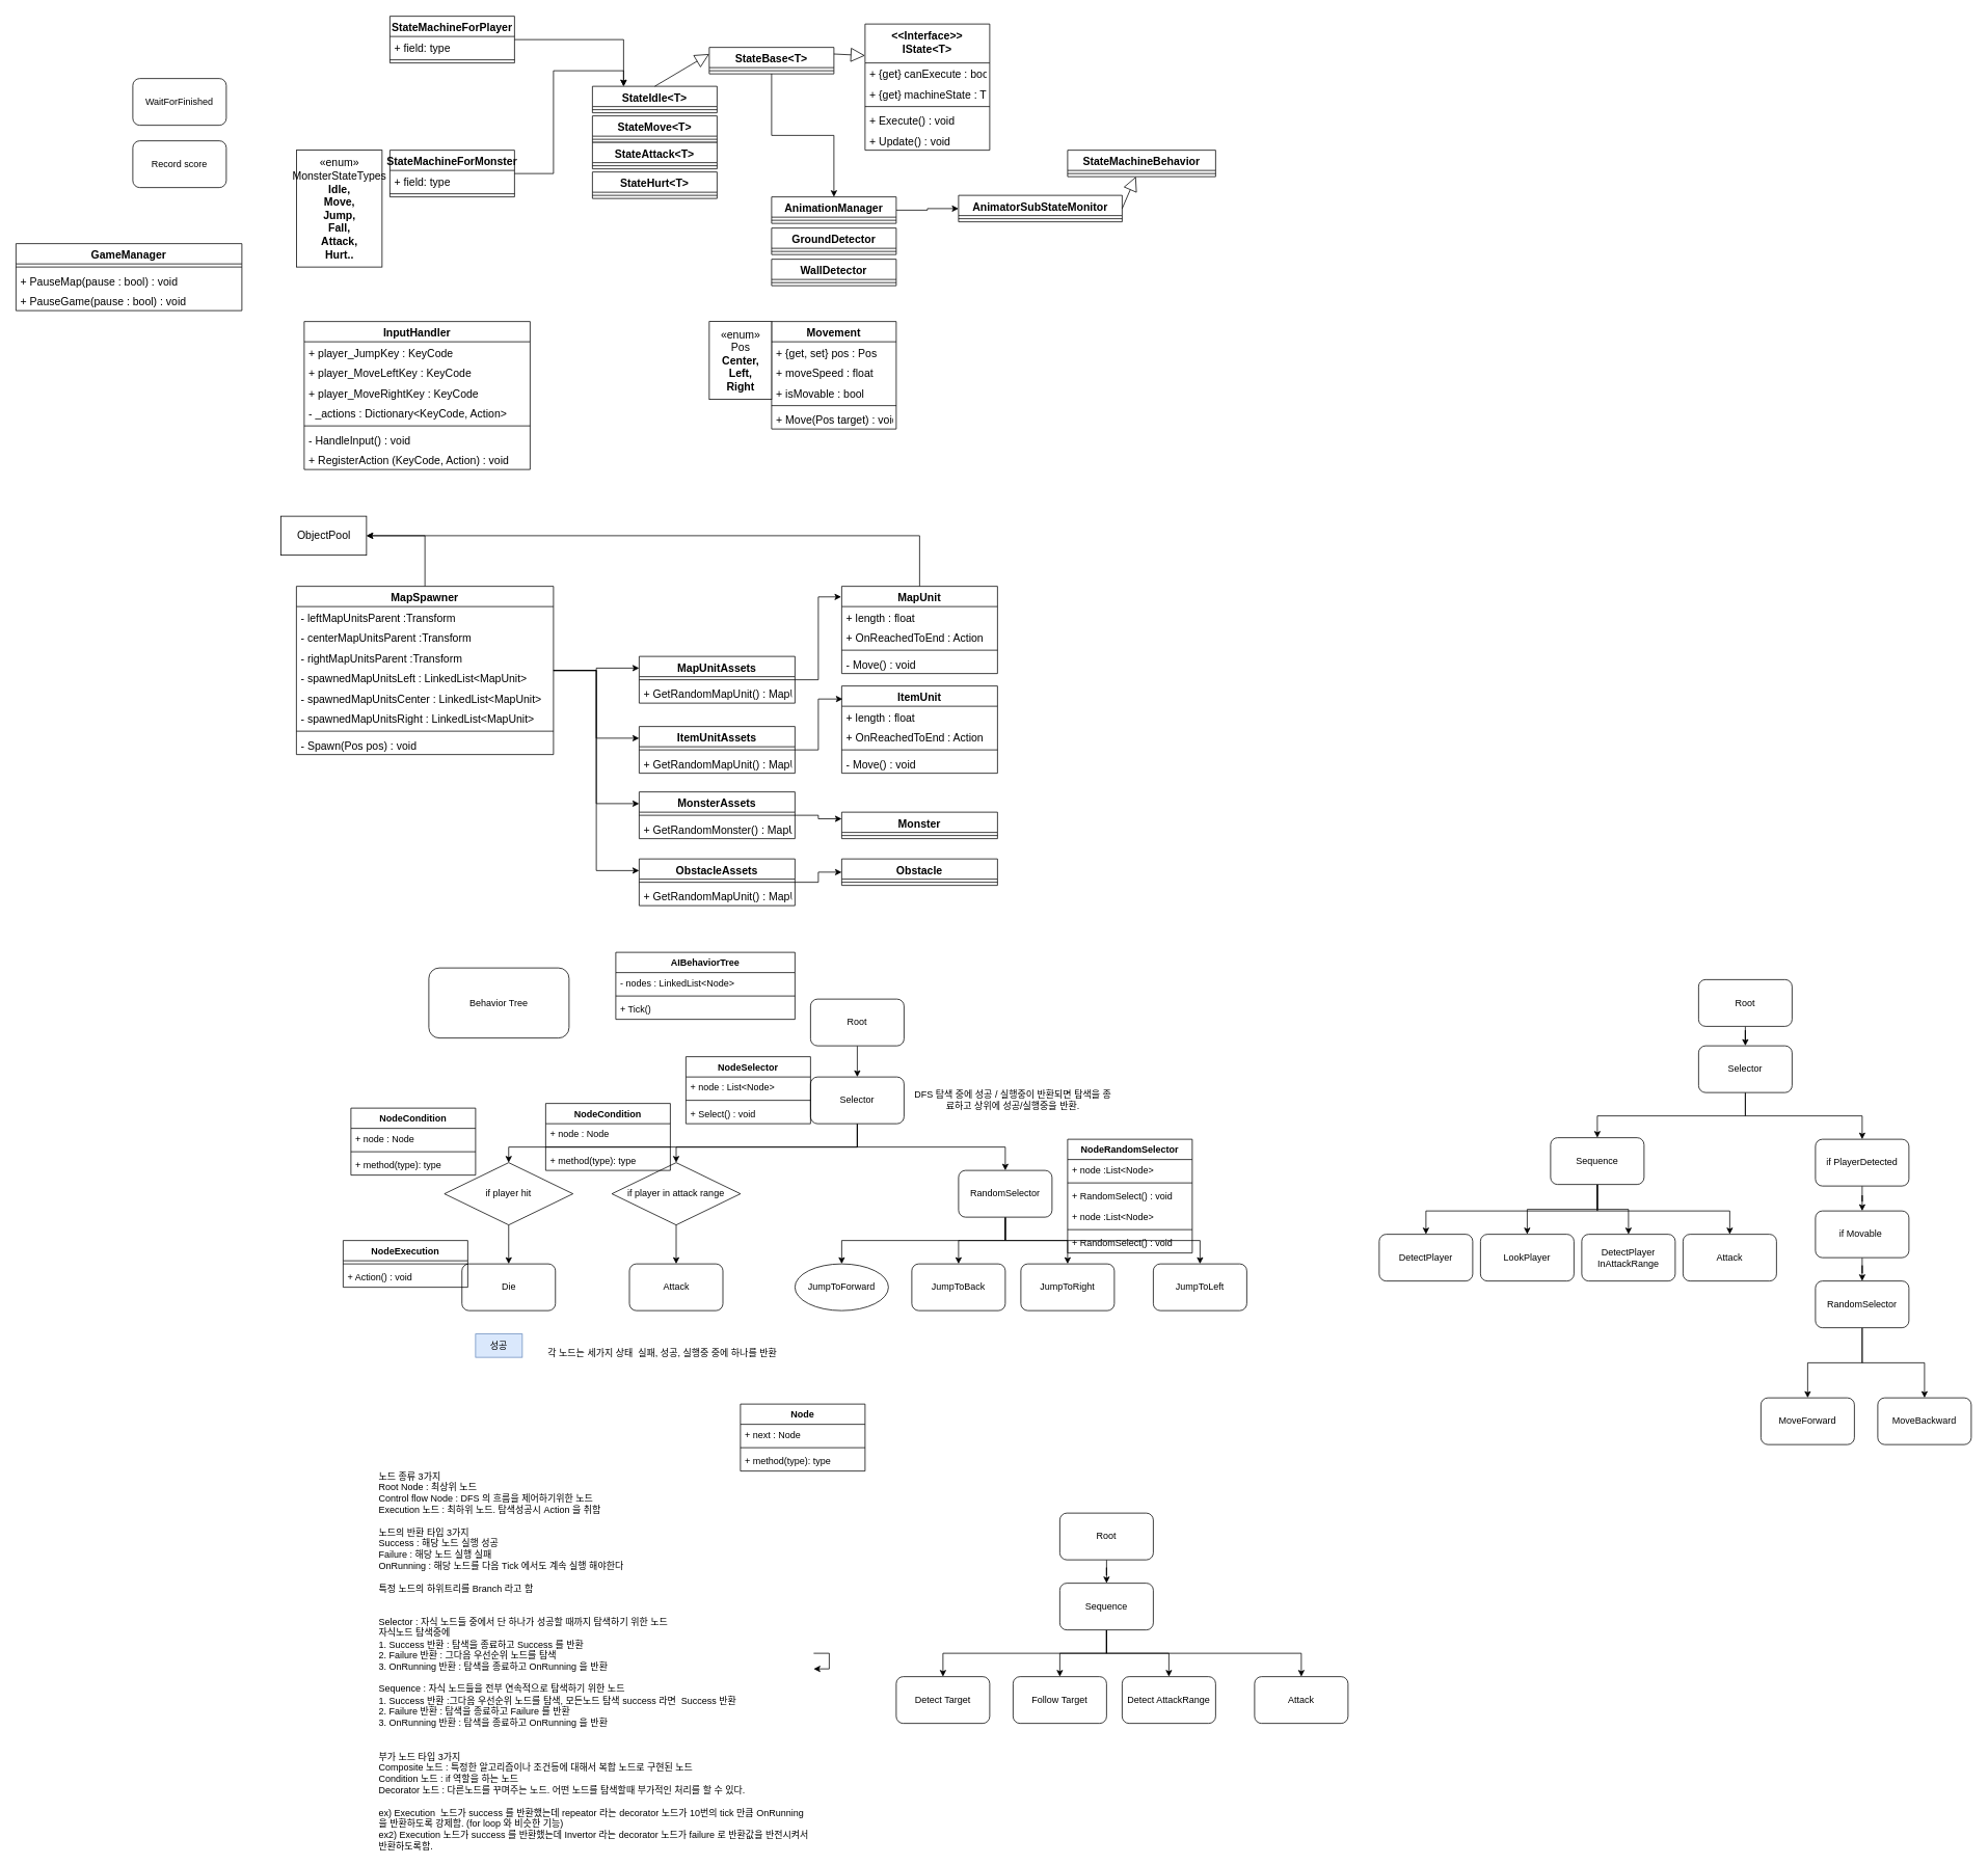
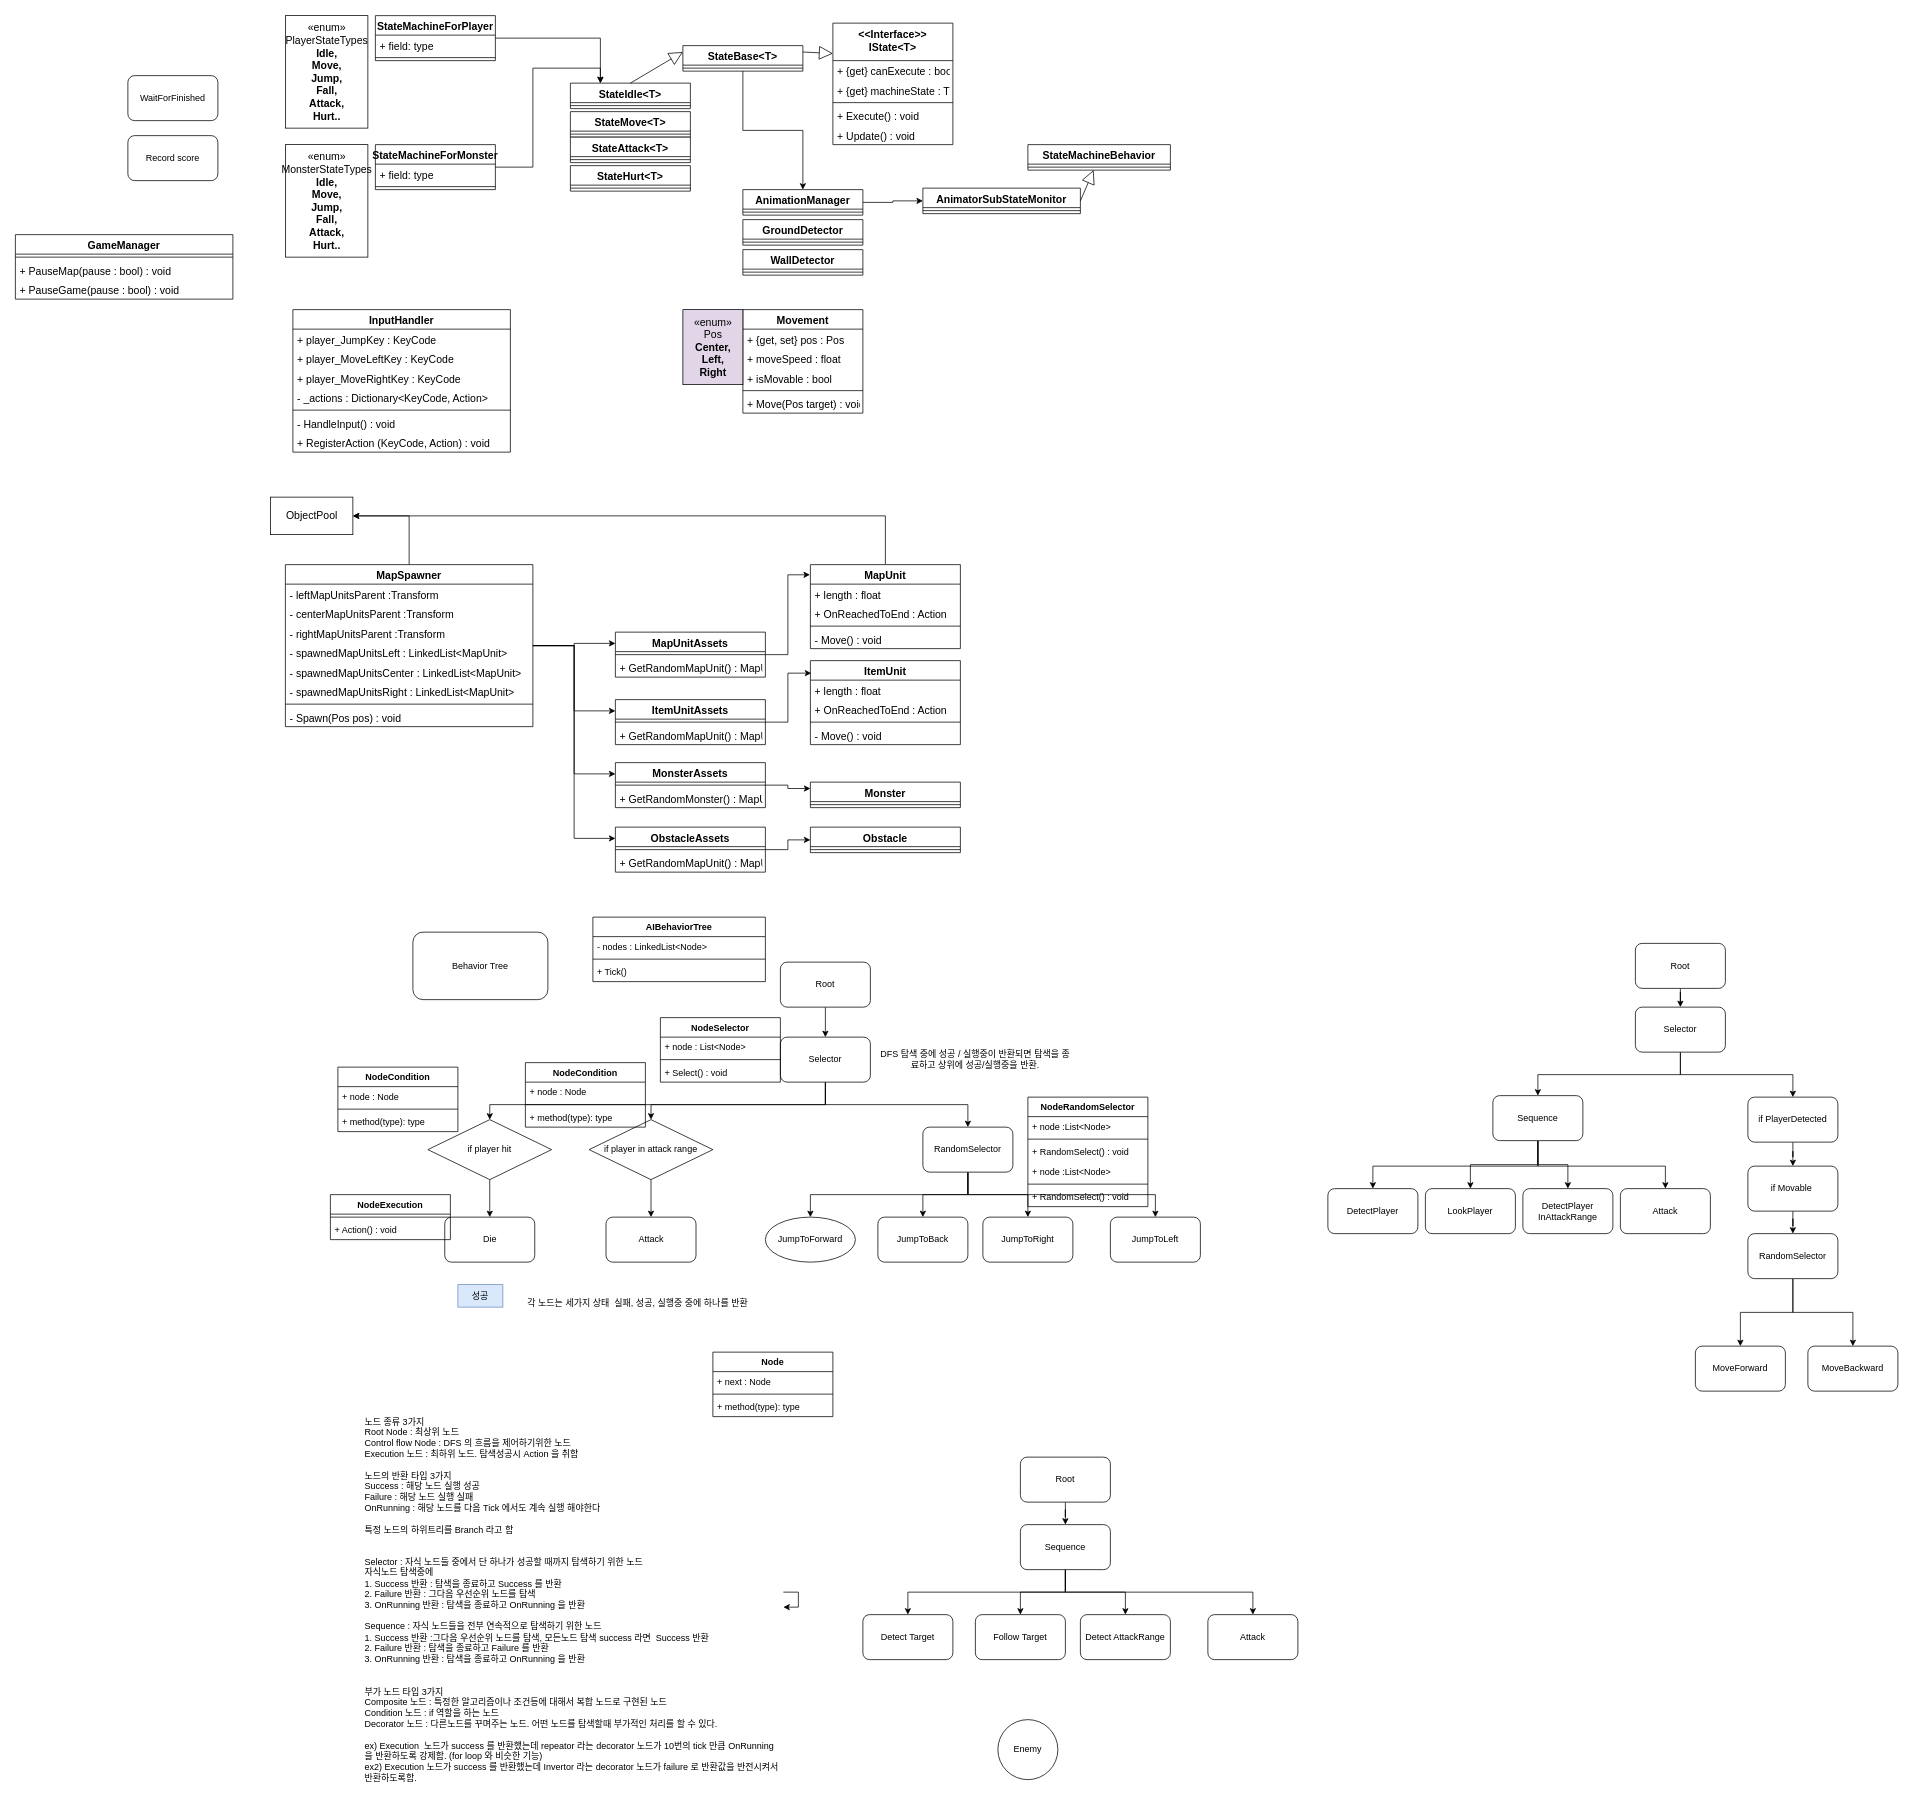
+ <mxCell id="27" value="«enum»&lt;br&gt;PlayerStateTypes&lt;br&gt;&lt;b&gt;Idle,&lt;br&gt;Move,&lt;br&gt;Jump,&lt;br&gt;Fall,&lt;br&gt;Attack,&lt;br&gt;Hurt..&lt;br&gt;&lt;/b&gt;" style="html=1;fontSize=14;" parent="1" vertex="1"><mxGeometry x="380" y="20" width="110" height="150" as="geometry" /></mxCell>
- <mxCell id="46" value="«enum»&lt;br&gt;Pos&lt;br&gt;&lt;b&gt;Center,&lt;br&gt;Left,&lt;br&gt;Right&lt;br&gt;&lt;/b&gt;" style="html=1;fontSize=14;" parent="1" vertex="1"><mxGeometry x="910" y="412" width="80" height="100" as="geometry" /></mxCell>
+ <mxCell id="46" value="«enum»&lt;br&gt;Pos&lt;br&gt;&lt;b&gt;Center,&lt;br&gt;Left,&lt;br&gt;Right&lt;br&gt;&lt;/b&gt;" style="html=1;fontSize=14;fillColor=#e1d5e7;" parent="1" vertex="1"><mxGeometry x="910" y="412" width="80" height="100" as="geometry" /></mxCell>
+ <mxCell id="177" value="Enemy" style="ellipse;whiteSpace=wrap;html=1;aspect=fixed;" parent="1" vertex="1"><mxGeometry x="1330" y="2292" width="80" height="80" as="geometry" /></mxCell>
